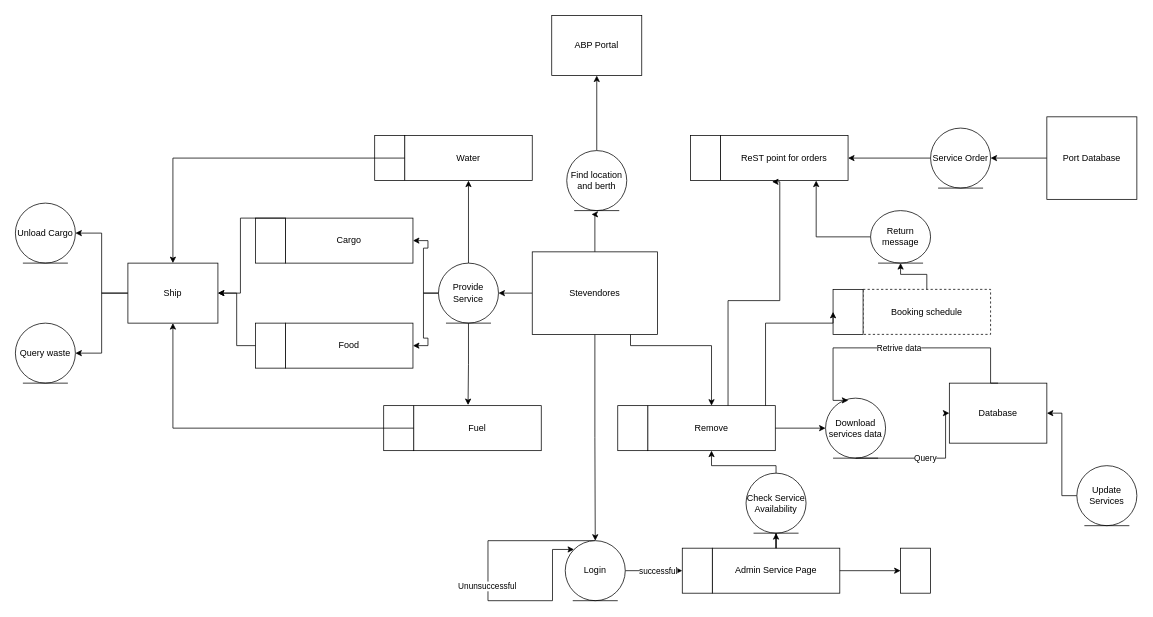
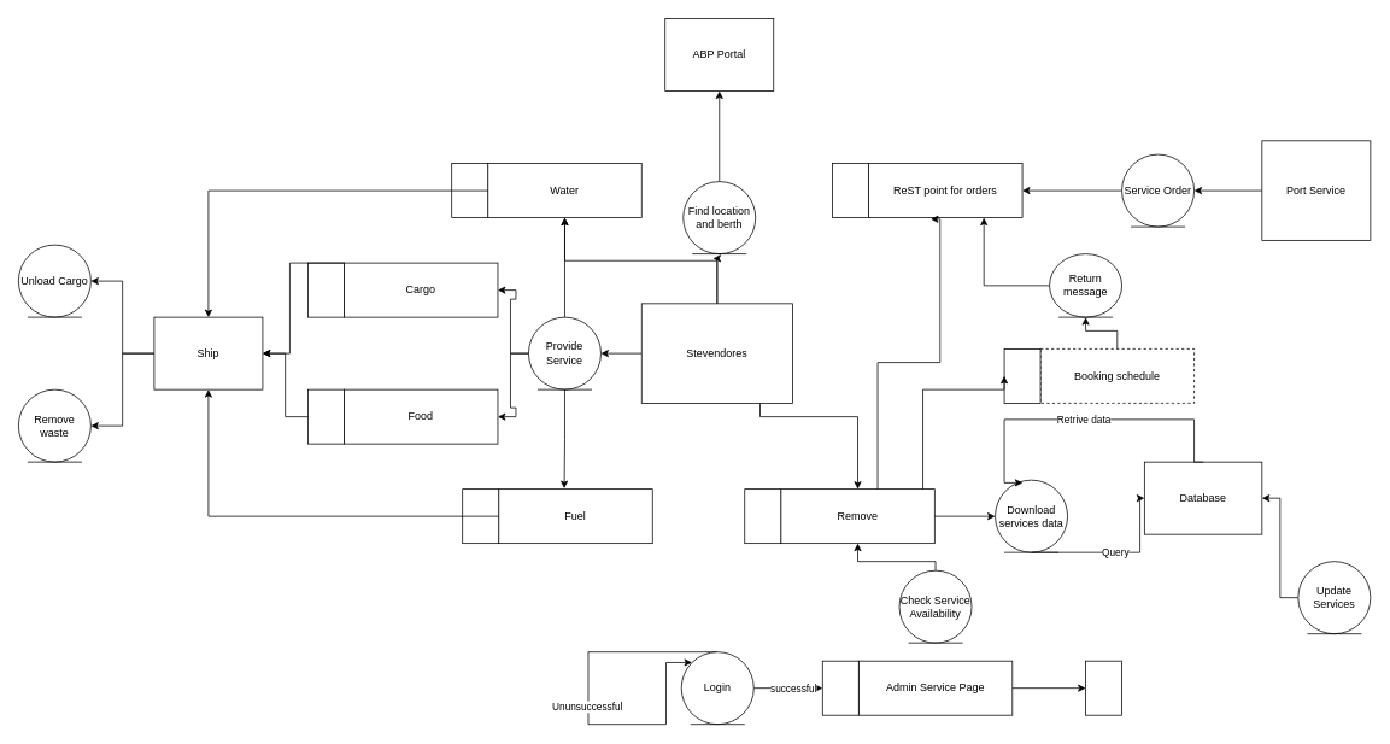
- <mxCell id="18" value="Port Database" style="rounded=0;whiteSpace=wrap;html=1;" parent="1" vertex="1"><mxGeometry x="1395" y="155" width="120" height="110" as="geometry" /></mxCell>
+ <mxCell id="18" value="Port Service" style="rounded=0;whiteSpace=wrap;html=1;" parent="1" vertex="1"><mxGeometry x="1395" y="155" width="120" height="110" as="geometry" /></mxCell>
- <mxCell id="48" value="Query waste" style="ellipse;shape=umlEntity;whiteSpace=wrap;html=1;" parent="1" vertex="1"><mxGeometry x="20" y="430" width="80" height="80" as="geometry" /></mxCell>
+ <mxCell id="48" value="Remove waste" style="ellipse;shape=umlEntity;whiteSpace=wrap;html=1;" parent="1" vertex="1"><mxGeometry x="20" y="430" width="80" height="80" as="geometry" /></mxCell>
- <mxCell id="7" style="edgeStyle=orthogonalEdgeStyle;rounded=0;orthogonalLoop=1;jettySize=auto;html=1;entryX=0.5;entryY=0;entryDx=0;entryDy=0;" parent="1" source="11" target="6" edge="1"><mxGeometry relative="1" as="geometry" /></mxCell>
+ <mxCell id="7" style="edgeStyle=orthogonalEdgeStyle;rounded=0;orthogonalLoop=1;jettySize=auto;html=1;" parent="1" source="11" target="33" edge="1"><mxGeometry relative="1" as="geometry" /></mxCell>
- <mxCell id="62" style="edgeStyle=orthogonalEdgeStyle;rounded=0;orthogonalLoop=1;jettySize=auto;html=1;" parent="1" source="13" target="61" edge="1"><mxGeometry relative="1" as="geometry" /></mxCell>
